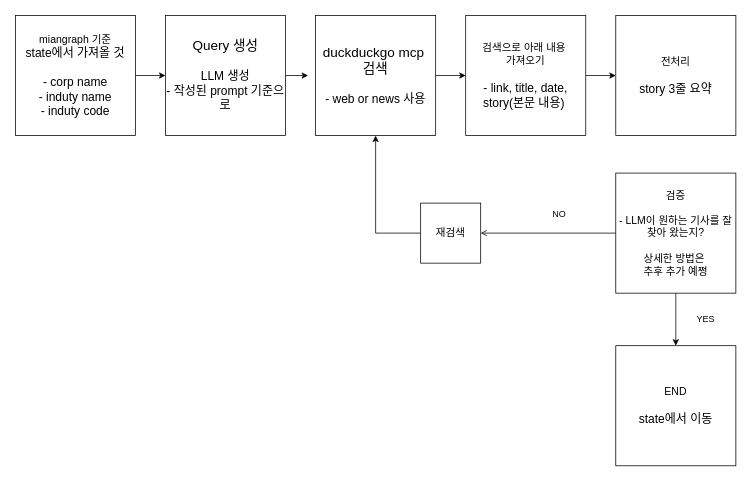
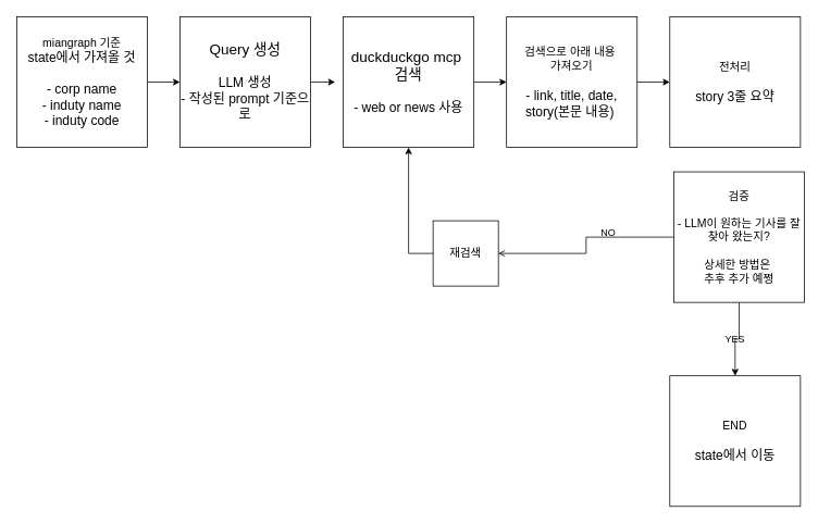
- <mxCell id="15" value="&lt;font style=&quot;font-size: 14px;&quot;&gt;재검색&lt;/font&gt;" style="whiteSpace=wrap;html=1;aspect=fixed;" vertex="1" parent="1"><mxGeometry x="560" y="270" width="80" height="80" as="geometry" /></mxCell>
+ <mxCell id="15" value="&lt;font style=&quot;font-size: 14px;&quot;&gt;재검색&lt;/font&gt;" style="whiteSpace=wrap;html=1;aspect=fixed;" vertex="1" parent="1"><mxGeometry x="530" y="270" width="80" height="80" as="geometry" /></mxCell>
- <mxCell id="13" value="&lt;font style=&quot;font-size: 14px;&quot;&gt;검증&lt;br&gt;&lt;br&gt;- LLM이 원하는 기사를 잘 찾아 왔는지?&lt;/font&gt;&lt;div&gt;&lt;font style=&quot;font-size: 14px;&quot;&gt;&lt;br&gt;&lt;/font&gt;&lt;/div&gt;&lt;div&gt;&lt;span style=&quot;font-size: 14px;&quot;&gt;상세한 방법은&amp;nbsp;&lt;/span&gt;&lt;/div&gt;&lt;div&gt;&lt;span style=&quot;font-size: 14px;&quot;&gt;추후 추가 예쩡&lt;/span&gt;&lt;/div&gt;" style="whiteSpace=wrap;html=1;aspect=fixed;" vertex="1" parent="1"><mxGeometry x="820" y="230" width="160" height="160" as="geometry" /></mxCell>
+ <mxCell id="13" value="&lt;font style=&quot;font-size: 14px;&quot;&gt;검증&lt;br&gt;&lt;br&gt;- LLM이 원하는 기사를 잘 찾아 왔는지?&lt;/font&gt;&lt;div&gt;&lt;font style=&quot;font-size: 14px;&quot;&gt;&lt;br&gt;&lt;/font&gt;&lt;/div&gt;&lt;div&gt;&lt;span style=&quot;font-size: 14px;&quot;&gt;상세한 방법은&amp;nbsp;&lt;/span&gt;&lt;/div&gt;&lt;div&gt;&lt;span style=&quot;font-size: 14px;&quot;&gt;추후 추가 예쩡&lt;/span&gt;&lt;/div&gt;" style="whiteSpace=wrap;html=1;aspect=fixed;" vertex="1" parent="1"><mxGeometry x="825" y="210" width="160" height="160" as="geometry" /></mxCell>
- <mxCell id="18" value="YES" style="text;html=1;align=center;verticalAlign=middle;whiteSpace=wrap;rounded=0;" vertex="1" parent="1"><mxGeometry x="910" y="410" width="60" height="30" as="geometry" /></mxCell>
+ <mxCell id="18" value="YES" style="text;html=1;align=center;verticalAlign=middle;whiteSpace=wrap;rounded=0;" vertex="1" parent="1"><mxGeometry x="870" y="400" width="60" height="30" as="geometry" /></mxCell>
